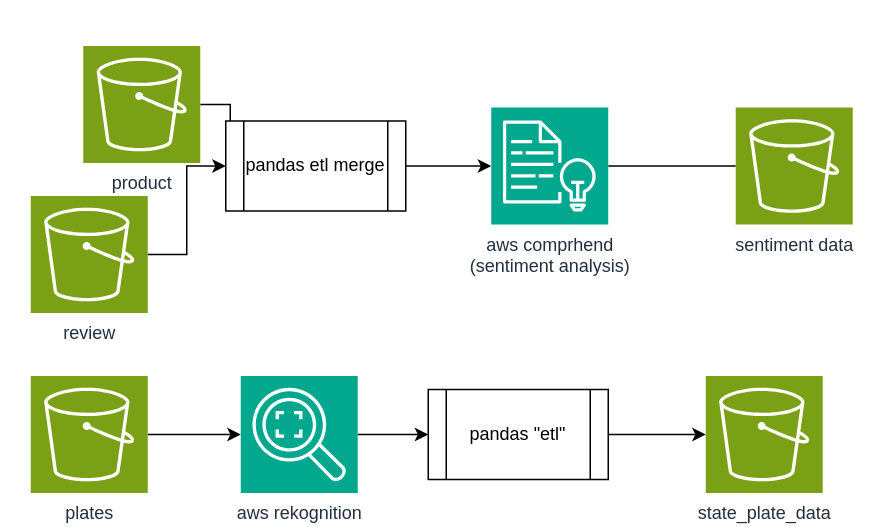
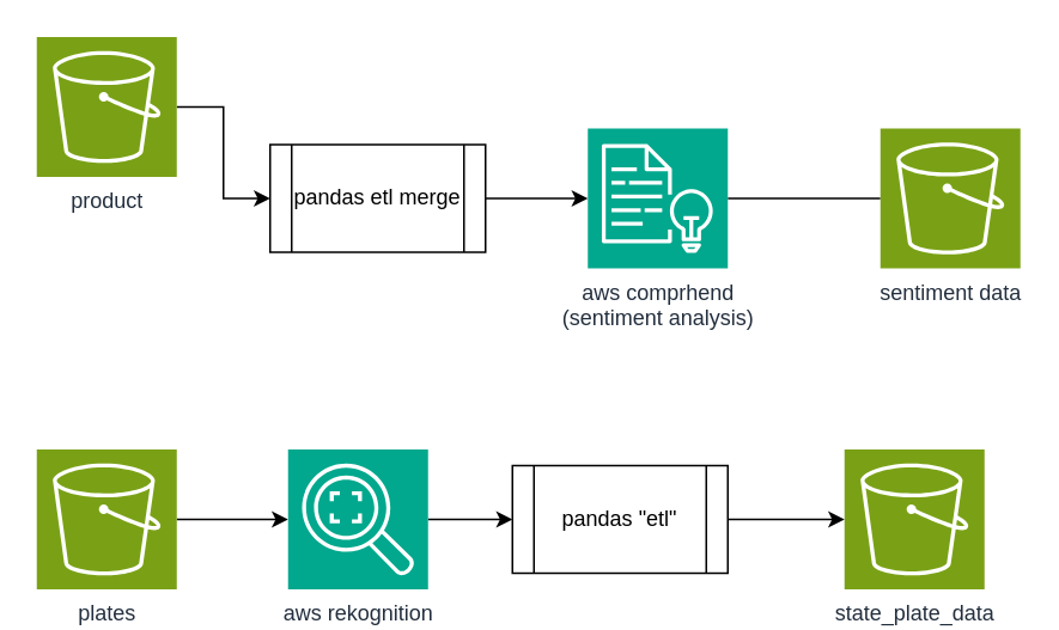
- <mxCell id="3" value="product" style="sketch=0;points=[[0,0,0],[0.25,0,0],[0.5,0,0],[0.75,0,0],[1,0,0],[0,1,0],[0.25,1,0],[0.5,1,0],[0.75,1,0],[1,1,0],[0,0.25,0],[0,0.5,0],[0,0.75,0],[1,0.25,0],[1,0.5,0],[1,0.75,0]];outlineConnect=0;fontColor=#232F3E;fillColor=#7AA116;strokeColor=#ffffff;dashed=0;verticalLabelPosition=bottom;verticalAlign=top;align=center;html=1;fontSize=12;fontStyle=0;aspect=fixed;shape=mxgraph.aws4.resourceIcon;resIcon=mxgraph.aws4.s3;" vertex="1" parent="1"><mxGeometry x="55" y="30" width="78" height="78" as="geometry" /></mxCell>
+ <mxCell id="3" value="product" style="sketch=0;points=[[0,0,0],[0.25,0,0],[0.5,0,0],[0.75,0,0],[1,0,0],[0,1,0],[0.25,1,0],[0.5,1,0],[0.75,1,0],[1,1,0],[0,0.25,0],[0,0.5,0],[0,0.75,0],[1,0.25,0],[1,0.5,0],[1,0.75,0]];outlineConnect=0;fontColor=#232F3E;fillColor=#7AA116;strokeColor=#ffffff;dashed=0;verticalLabelPosition=bottom;verticalAlign=top;align=center;html=1;fontSize=12;fontStyle=0;aspect=fixed;shape=mxgraph.aws4.resourceIcon;resIcon=mxgraph.aws4.s3;" vertex="1" parent="1"><mxGeometry x="20" y="20" width="78" height="78" as="geometry" /></mxCell>
- <mxCell id="4" style="edgeStyle=orthogonalEdgeStyle;rounded=0;orthogonalLoop=1;jettySize=auto;html=1;entryX=0;entryY=0.5;entryDx=0;entryDy=0;" edge="1" parent="1" source="5" target="6"><mxGeometry relative="1" as="geometry" /></mxCell>
- <mxCell id="5" value="review" style="sketch=0;points=[[0,0,0],[0.25,0,0],[0.5,0,0],[0.75,0,0],[1,0,0],[0,1,0],[0.25,1,0],[0.5,1,0],[0.75,1,0],[1,1,0],[0,0.25,0],[0,0.5,0],[0,0.75,0],[1,0.25,0],[1,0.5,0],[1,0.75,0]];outlineConnect=0;fontColor=#232F3E;fillColor=#7AA116;strokeColor=#ffffff;dashed=0;verticalLabelPosition=bottom;verticalAlign=top;align=center;html=1;fontSize=12;fontStyle=0;aspect=fixed;shape=mxgraph.aws4.resourceIcon;resIcon=mxgraph.aws4.s3;" vertex="1" parent="1"><mxGeometry x="20" y="130" width="78" height="78" as="geometry" /></mxCell>
